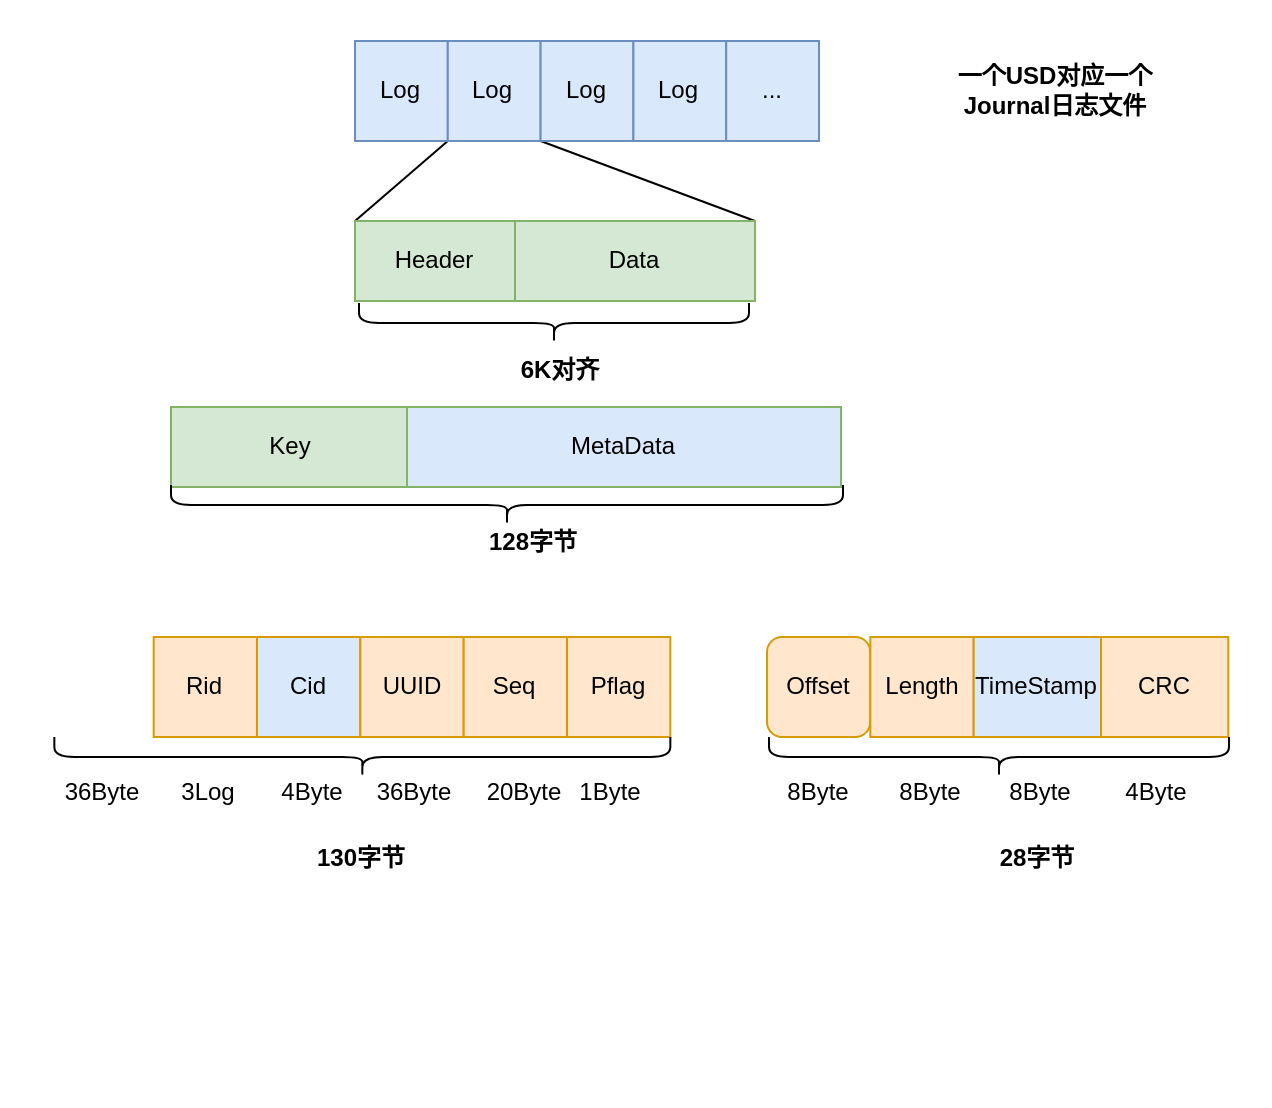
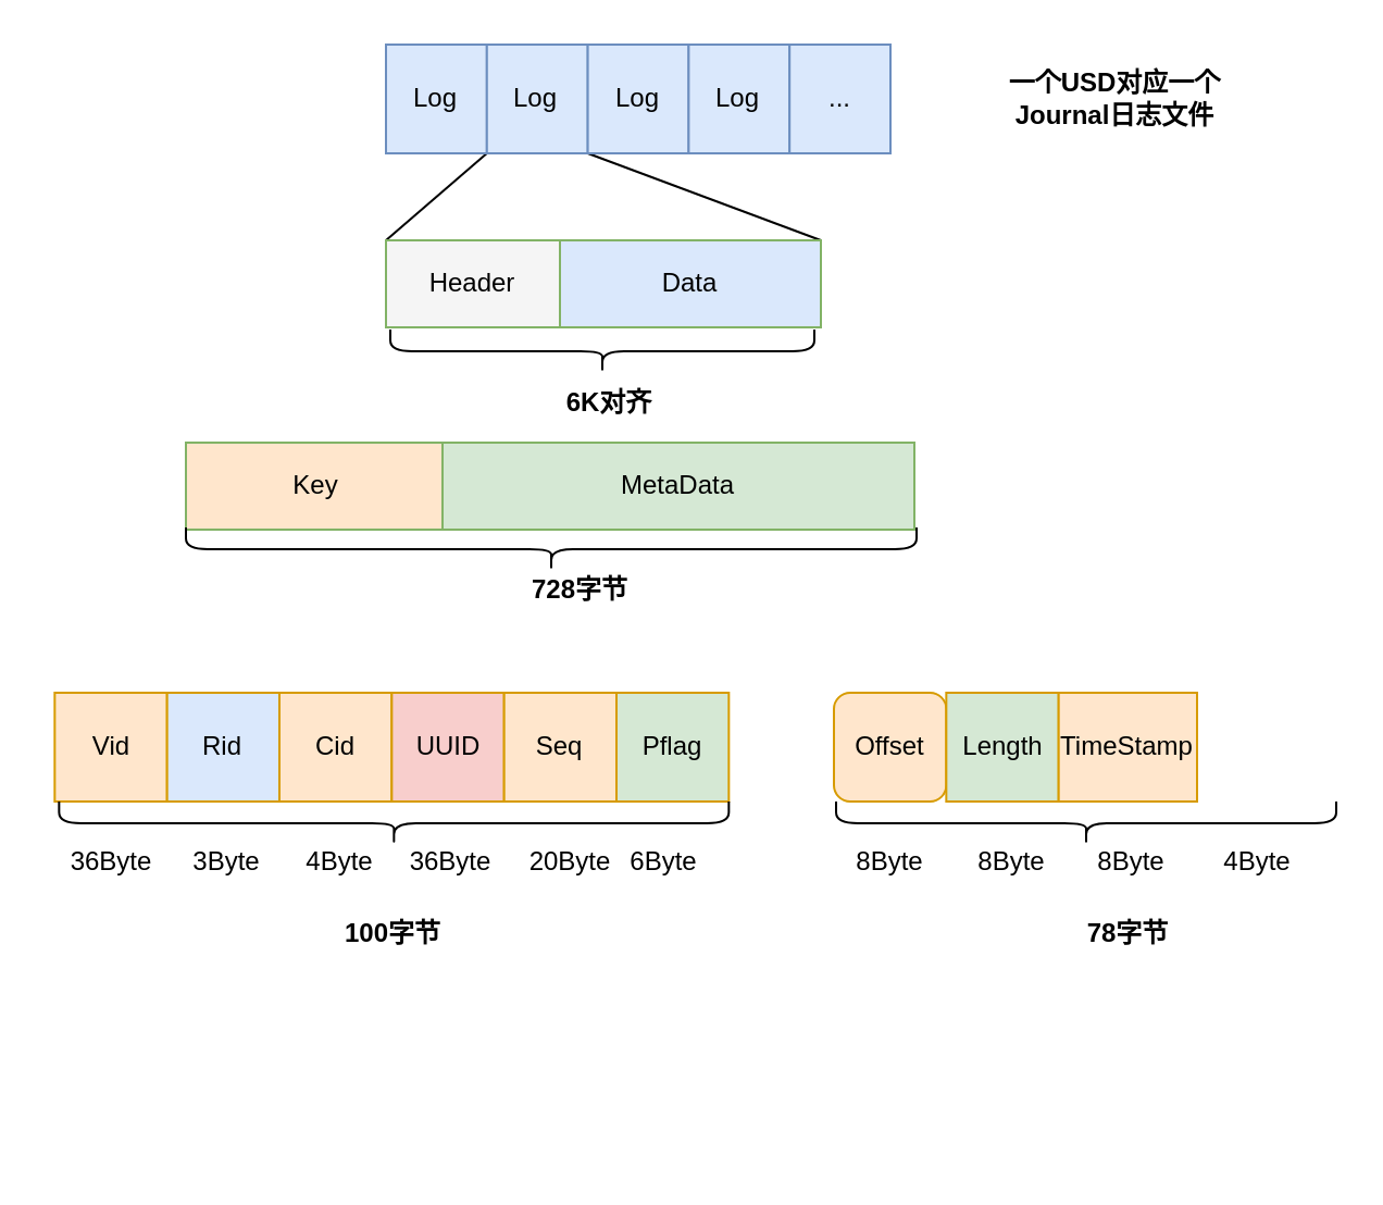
- <mxCell id="15" value="&lt;b&gt;一个USD对应一个Journal日志文件&lt;/b&gt;" style="text;html=1;strokeColor=none;fillColor=none;align=center;verticalAlign=middle;whiteSpace=wrap;rounded=0;" parent="1" vertex="1"><mxGeometry x="470" y="26.5" width="115" height="37" as="geometry" /></mxCell>
+ <mxCell id="15" value="&lt;b&gt;一个USD对应一个Journal日志文件&lt;/b&gt;" style="text;html=1;strokeColor=none;fillColor=none;align=center;verticalAlign=middle;whiteSpace=wrap;rounded=0;" parent="1" vertex="1"><mxGeometry x="455" y="26.5" width="115" height="37" as="geometry" /></mxCell>
- <mxCell id="11" value="Header" style="rounded=0;whiteSpace=wrap;html=1;fillColor=#d5e8d4;strokeColor=#82b366;" parent="10" vertex="1"><mxGeometry width="80" height="40" as="geometry" /></mxCell>
+ <mxCell id="11" value="Header" style="rounded=0;whiteSpace=wrap;html=1;fillColor=#f5f5f5;strokeColor=#82b366;" parent="10" vertex="1"><mxGeometry width="80" height="40" as="geometry" /></mxCell>
- <mxCell id="12" value="Data" style="rounded=0;whiteSpace=wrap;html=1;fillColor=#d5e8d4;strokeColor=#82b366;" parent="10" vertex="1"><mxGeometry x="80" width="120" height="40" as="geometry" /></mxCell>
+ <mxCell id="12" value="Data" style="rounded=0;whiteSpace=wrap;html=1;fillColor=#dae8fc;strokeColor=#82b366;" parent="10" vertex="1"><mxGeometry x="80" width="120" height="40" as="geometry" /></mxCell>
- <mxCell id="16" value="Key" style="rounded=0;whiteSpace=wrap;html=1;fillColor=#d5e8d4;strokeColor=#82b366;" vertex="1" parent="1"><mxGeometry x="85" y="203" width="120" height="40" as="geometry" /></mxCell>
+ <mxCell id="16" value="Key" style="rounded=0;whiteSpace=wrap;html=1;fillColor=#ffe6cc;strokeColor=#82b366;" vertex="1" parent="1"><mxGeometry x="85" y="203" width="120" height="40" as="geometry" /></mxCell>
- <mxCell id="17" value="MetaData" style="rounded=0;whiteSpace=wrap;html=1;fillColor=#dae8fc;strokeColor=#82b366;" vertex="1" parent="1"><mxGeometry x="203" y="203" width="217" height="40" as="geometry" /></mxCell>
+ <mxCell id="17" value="MetaData" style="rounded=0;whiteSpace=wrap;html=1;fillColor=#d5e8d4;strokeColor=#82b366;" vertex="1" parent="1"><mxGeometry x="203" y="203" width="217" height="40" as="geometry" /></mxCell>
- <mxCell id="43" value="&lt;b&gt;128字节&lt;/b&gt;" style="text;html=1;strokeColor=none;fillColor=none;align=center;verticalAlign=middle;whiteSpace=wrap;rounded=0;" vertex="1" parent="1"><mxGeometry x="220" y="256" width="93" height="30" as="geometry" /></mxCell>
+ <mxCell id="43" value="&lt;b&gt;728字节&lt;/b&gt;" style="text;html=1;strokeColor=none;fillColor=none;align=center;verticalAlign=middle;whiteSpace=wrap;rounded=0;" vertex="1" parent="1"><mxGeometry x="220" y="256" width="93" height="30" as="geometry" /></mxCell>
+ <mxCell id="19" value="Vid" style="rounded=0;whiteSpace=wrap;html=1;fillColor=#ffe6cc;strokeColor=#d79b00;" parent="18" vertex="1"><mxGeometry width="51.667" height="50" as="geometry" /></mxCell>
- <mxCell id="20" value="Rid" style="rounded=0;whiteSpace=wrap;html=1;fillColor=#ffe6cc;strokeColor=#d79b00;" parent="18" vertex="1"><mxGeometry x="51.667" width="51.667" height="50" as="geometry" /></mxCell>
+ <mxCell id="20" value="Rid" style="rounded=0;whiteSpace=wrap;html=1;fillColor=#dae8fc;strokeColor=#d79b00;" parent="18" vertex="1"><mxGeometry x="51.667" width="51.667" height="50" as="geometry" /></mxCell>
- <mxCell id="21" value="Cid" style="rounded=0;whiteSpace=wrap;html=1;fillColor=#dae8fc;strokeColor=#d79b00;" parent="18" vertex="1"><mxGeometry x="103.333" width="51.667" height="50" as="geometry" /></mxCell>
+ <mxCell id="21" value="Cid" style="rounded=0;whiteSpace=wrap;html=1;fillColor=#ffe6cc;strokeColor=#d79b00;" parent="18" vertex="1"><mxGeometry x="103.333" width="51.667" height="50" as="geometry" /></mxCell>
- <mxCell id="22" value="UUID" style="rounded=0;whiteSpace=wrap;html=1;fillColor=#ffe6cc;strokeColor=#d79b00;" parent="18" vertex="1"><mxGeometry x="155.0" width="51.667" height="50" as="geometry" /></mxCell>
+ <mxCell id="22" value="UUID" style="rounded=0;whiteSpace=wrap;html=1;fillColor=#f8cecc;strokeColor=#d79b00;" parent="18" vertex="1"><mxGeometry x="155.0" width="51.667" height="50" as="geometry" /></mxCell>
- <mxCell id="24" value="Pflag" style="rounded=0;whiteSpace=wrap;html=1;fillColor=#ffe6cc;strokeColor=#d79b00;" parent="18" vertex="1"><mxGeometry x="258.333" width="51.667" height="50" as="geometry" /></mxCell>
+ <mxCell id="24" value="Pflag" style="rounded=0;whiteSpace=wrap;html=1;fillColor=#d5e8d4;strokeColor=#d79b00;" parent="18" vertex="1"><mxGeometry x="258.333" width="51.667" height="50" as="geometry" /></mxCell>
- <mxCell id="26" value="Length" style="rounded=0;whiteSpace=wrap;html=1;fillColor=#ffe6cc;strokeColor=#d79b00;" parent="1" vertex="1"><mxGeometry x="434.673" y="318" width="51.667" height="50" as="geometry" /></mxCell>
+ <mxCell id="26" value="Length" style="rounded=0;whiteSpace=wrap;html=1;fillColor=#d5e8d4;strokeColor=#d79b00;" parent="1" vertex="1"><mxGeometry x="434.673" y="318" width="51.667" height="50" as="geometry" /></mxCell>
- <mxCell id="27" value="TimeStamp" style="rounded=0;whiteSpace=wrap;html=1;fillColor=#dae8fc;strokeColor=#d79b00;" parent="1" vertex="1"><mxGeometry x="486.34" y="318" width="63.66" height="50" as="geometry" /></mxCell>
+ <mxCell id="27" value="TimeStamp" style="rounded=0;whiteSpace=wrap;html=1;fillColor=#ffe6cc;strokeColor=#d79b00;" parent="1" vertex="1"><mxGeometry x="486.34" y="318" width="63.66" height="50" as="geometry" /></mxCell>
- <mxCell id="28" value="CRC" style="rounded=0;whiteSpace=wrap;html=1;fillColor=#ffe6cc;strokeColor=#d79b00;" parent="1" vertex="1"><mxGeometry x="550" y="318" width="63.66" height="50" as="geometry" /></mxCell>
- <mxCell id="33" value="3Log" style="text;html=1;strokeColor=none;fillColor=none;align=center;verticalAlign=middle;whiteSpace=wrap;rounded=0;" vertex="1" parent="1"><mxGeometry x="74.17" y="381" width="60" height="30" as="geometry" /></mxCell>
+ <mxCell id="33" value="3Byte" style="text;html=1;strokeColor=none;fillColor=none;align=center;verticalAlign=middle;whiteSpace=wrap;rounded=0;" vertex="1" parent="1"><mxGeometry x="74.17" y="381" width="60" height="30" as="geometry" /></mxCell>
- <mxCell id="37" value="1Byte" style="text;html=1;strokeColor=none;fillColor=none;align=center;verticalAlign=middle;whiteSpace=wrap;rounded=0;" vertex="1" parent="1"><mxGeometry x="274.67" y="381" width="60" height="30" as="geometry" /></mxCell>
+ <mxCell id="37" value="6Byte" style="text;html=1;strokeColor=none;fillColor=none;align=center;verticalAlign=middle;whiteSpace=wrap;rounded=0;" vertex="1" parent="1"><mxGeometry x="274.67" y="381" width="60" height="30" as="geometry" /></mxCell>
- <mxCell id="30" value="&lt;b&gt;130字节&lt;/b&gt;" style="text;html=1;strokeColor=none;fillColor=none;align=center;verticalAlign=middle;whiteSpace=wrap;rounded=0;" parent="1" vertex="1"><mxGeometry x="134.17" y="414" width="93" height="30" as="geometry" /></mxCell>
+ <mxCell id="30" value="&lt;b&gt;100字节&lt;/b&gt;" style="text;html=1;strokeColor=none;fillColor=none;align=center;verticalAlign=middle;whiteSpace=wrap;rounded=0;" parent="1" vertex="1"><mxGeometry x="134.17" y="414" width="93" height="30" as="geometry" /></mxCell>
- <mxCell id="45" value="&lt;b&gt;28字节&lt;/b&gt;" style="text;html=1;strokeColor=none;fillColor=none;align=center;verticalAlign=middle;whiteSpace=wrap;rounded=0;" vertex="1" parent="1"><mxGeometry x="471.67" y="414" width="93" height="30" as="geometry" /></mxCell>
+ <mxCell id="45" value="&lt;b&gt;78字节&lt;/b&gt;" style="text;html=1;strokeColor=none;fillColor=none;align=center;verticalAlign=middle;whiteSpace=wrap;rounded=0;" vertex="1" parent="1"><mxGeometry x="471.67" y="414" width="93" height="30" as="geometry" /></mxCell>
